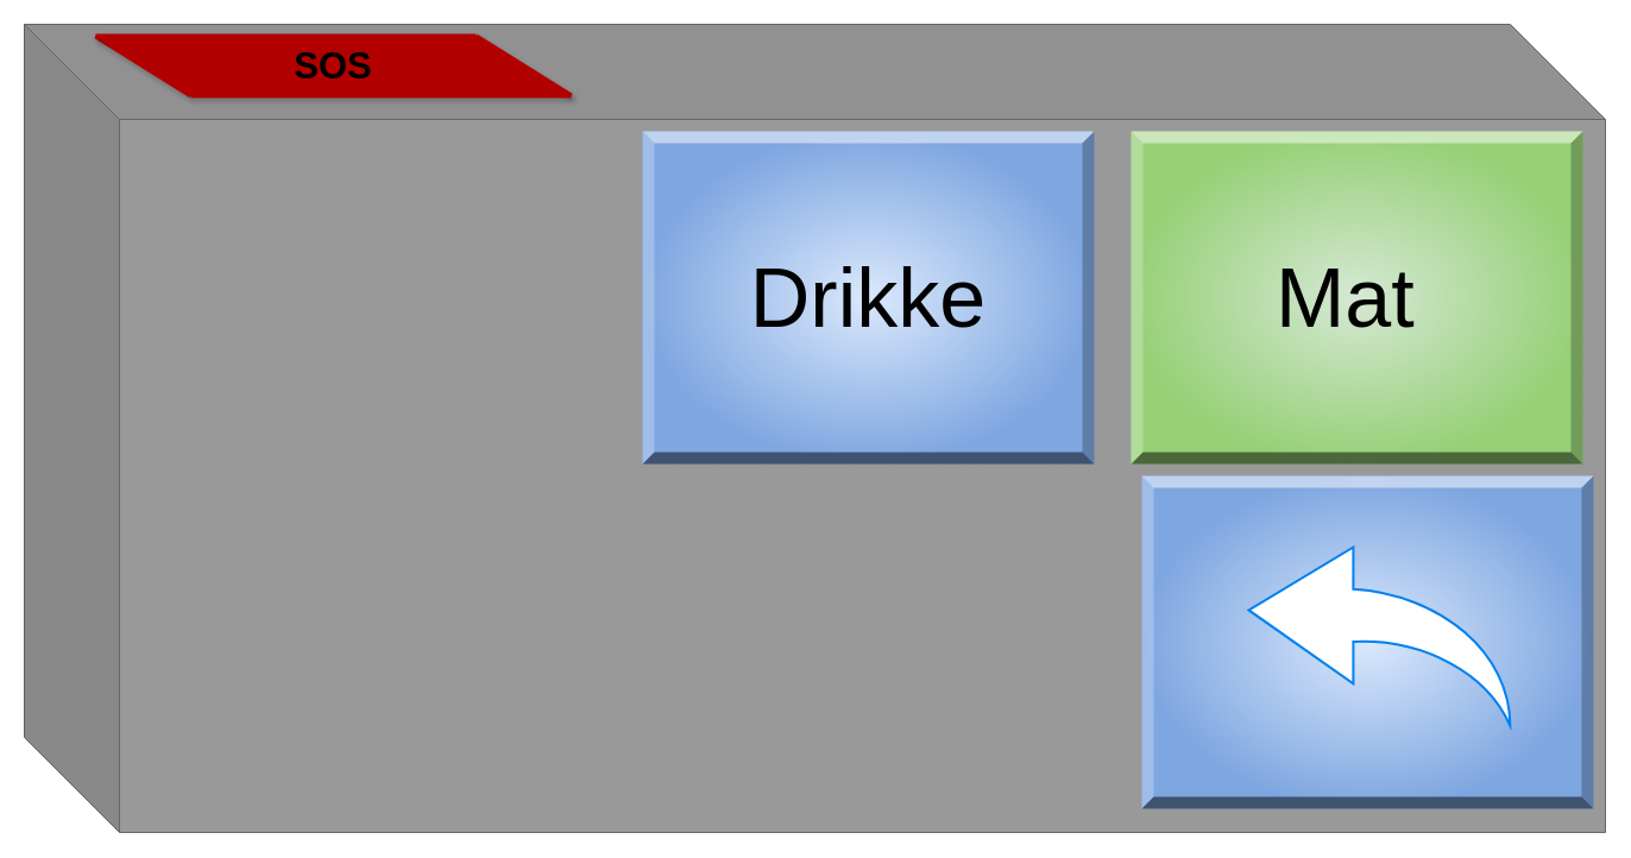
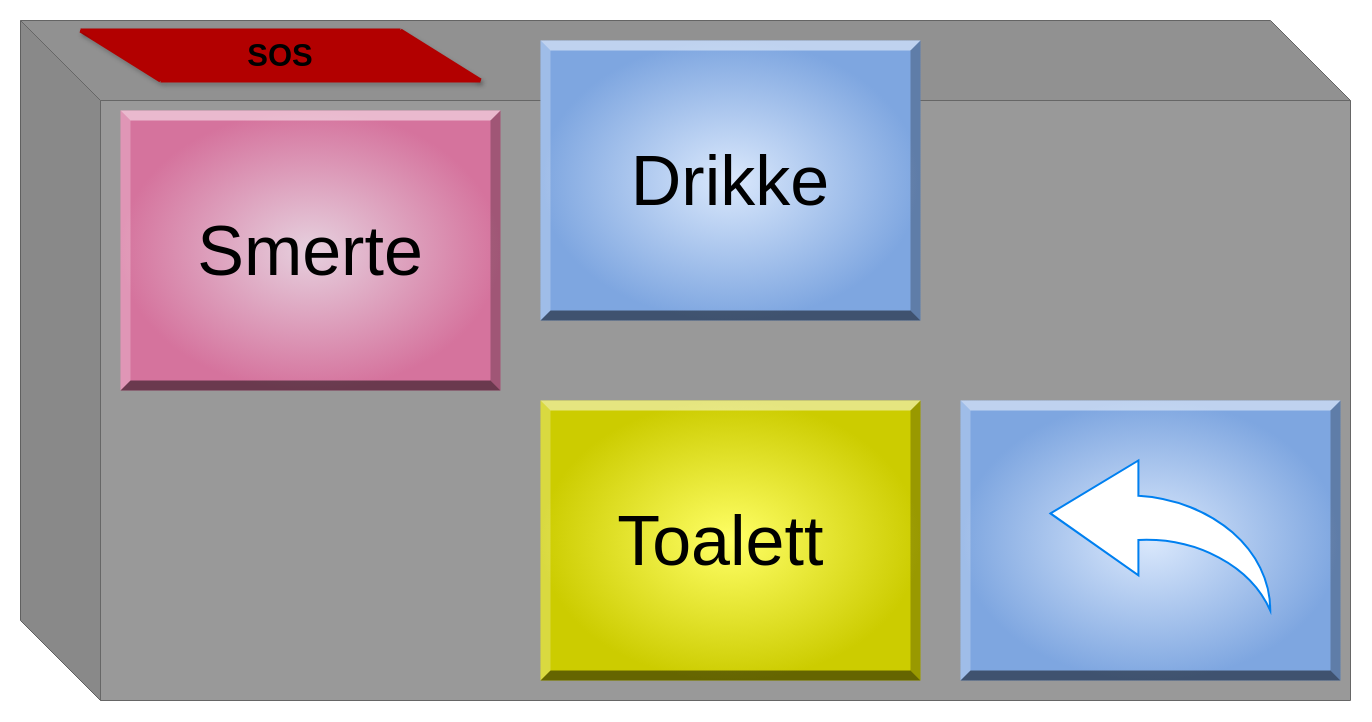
+ <mxCell id="10" value="&lt;font style=&quot;font-size: 70px;&quot;&gt;Smerte&lt;/font&gt;" style="labelPosition=center;verticalLabelPosition=middle;align=center;html=1;shape=mxgraph.basic.shaded_button;dx=10;fillColor=#e6d0de;strokeColor=#996185;whiteSpace=wrap;gradientColor=#d5739d;gradientDirection=radial;" vertex="1" parent="1"><mxGeometry x="120" y="110" width="380" height="280" as="geometry" /></mxCell>
- <mxCell id="11" value="&lt;font style=&quot;font-size: 70px;&quot;&gt;Drikke&lt;/font&gt;" style="labelPosition=center;verticalLabelPosition=middle;align=center;html=1;shape=mxgraph.basic.shaded_button;dx=10;fillColor=#dae8fc;strokeColor=#6c8ebf;whiteSpace=wrap;gradientColor=#7ea6e0;gradientDirection=radial;" vertex="1" parent="1"><mxGeometry x="540" y="110" width="380" height="280" as="geometry" /></mxCell>
+ <mxCell id="11" value="&lt;font style=&quot;font-size: 70px;&quot;&gt;Drikke&lt;/font&gt;" style="labelPosition=center;verticalLabelPosition=middle;align=center;html=1;shape=mxgraph.basic.shaded_button;dx=10;fillColor=#dae8fc;strokeColor=#6c8ebf;whiteSpace=wrap;gradientColor=#7ea6e0;gradientDirection=radial;" vertex="1" parent="1"><mxGeometry x="540" y="40" width="380" height="280" as="geometry" /></mxCell>
- <mxCell id="12" value="&lt;font style=&quot;font-size: 70px;&quot;&gt;Mat&amp;nbsp;&lt;/font&gt;" style="labelPosition=center;verticalLabelPosition=middle;align=center;html=1;shape=mxgraph.basic.shaded_button;dx=10;fillColor=#d5e8d4;strokeColor=#82b366;whiteSpace=wrap;gradientColor=#97d077;gradientDirection=radial;" vertex="1" parent="1"><mxGeometry x="951" y="110" width="380" height="280" as="geometry" /></mxCell>
+ <mxCell id="14" value="&lt;font style=&quot;font-size: 70px;&quot;&gt;Toalett&amp;nbsp;&lt;/font&gt;" style="labelPosition=center;verticalLabelPosition=middle;align=center;html=1;shape=mxgraph.basic.shaded_button;dx=10;fillColor=#FFFF66;strokeColor=#6c8ebf;whiteSpace=wrap;gradientColor=#CCCC00;gradientDirection=radial;" vertex="1" parent="1"><mxGeometry x="540" y="400" width="380" height="280" as="geometry" /></mxCell>
